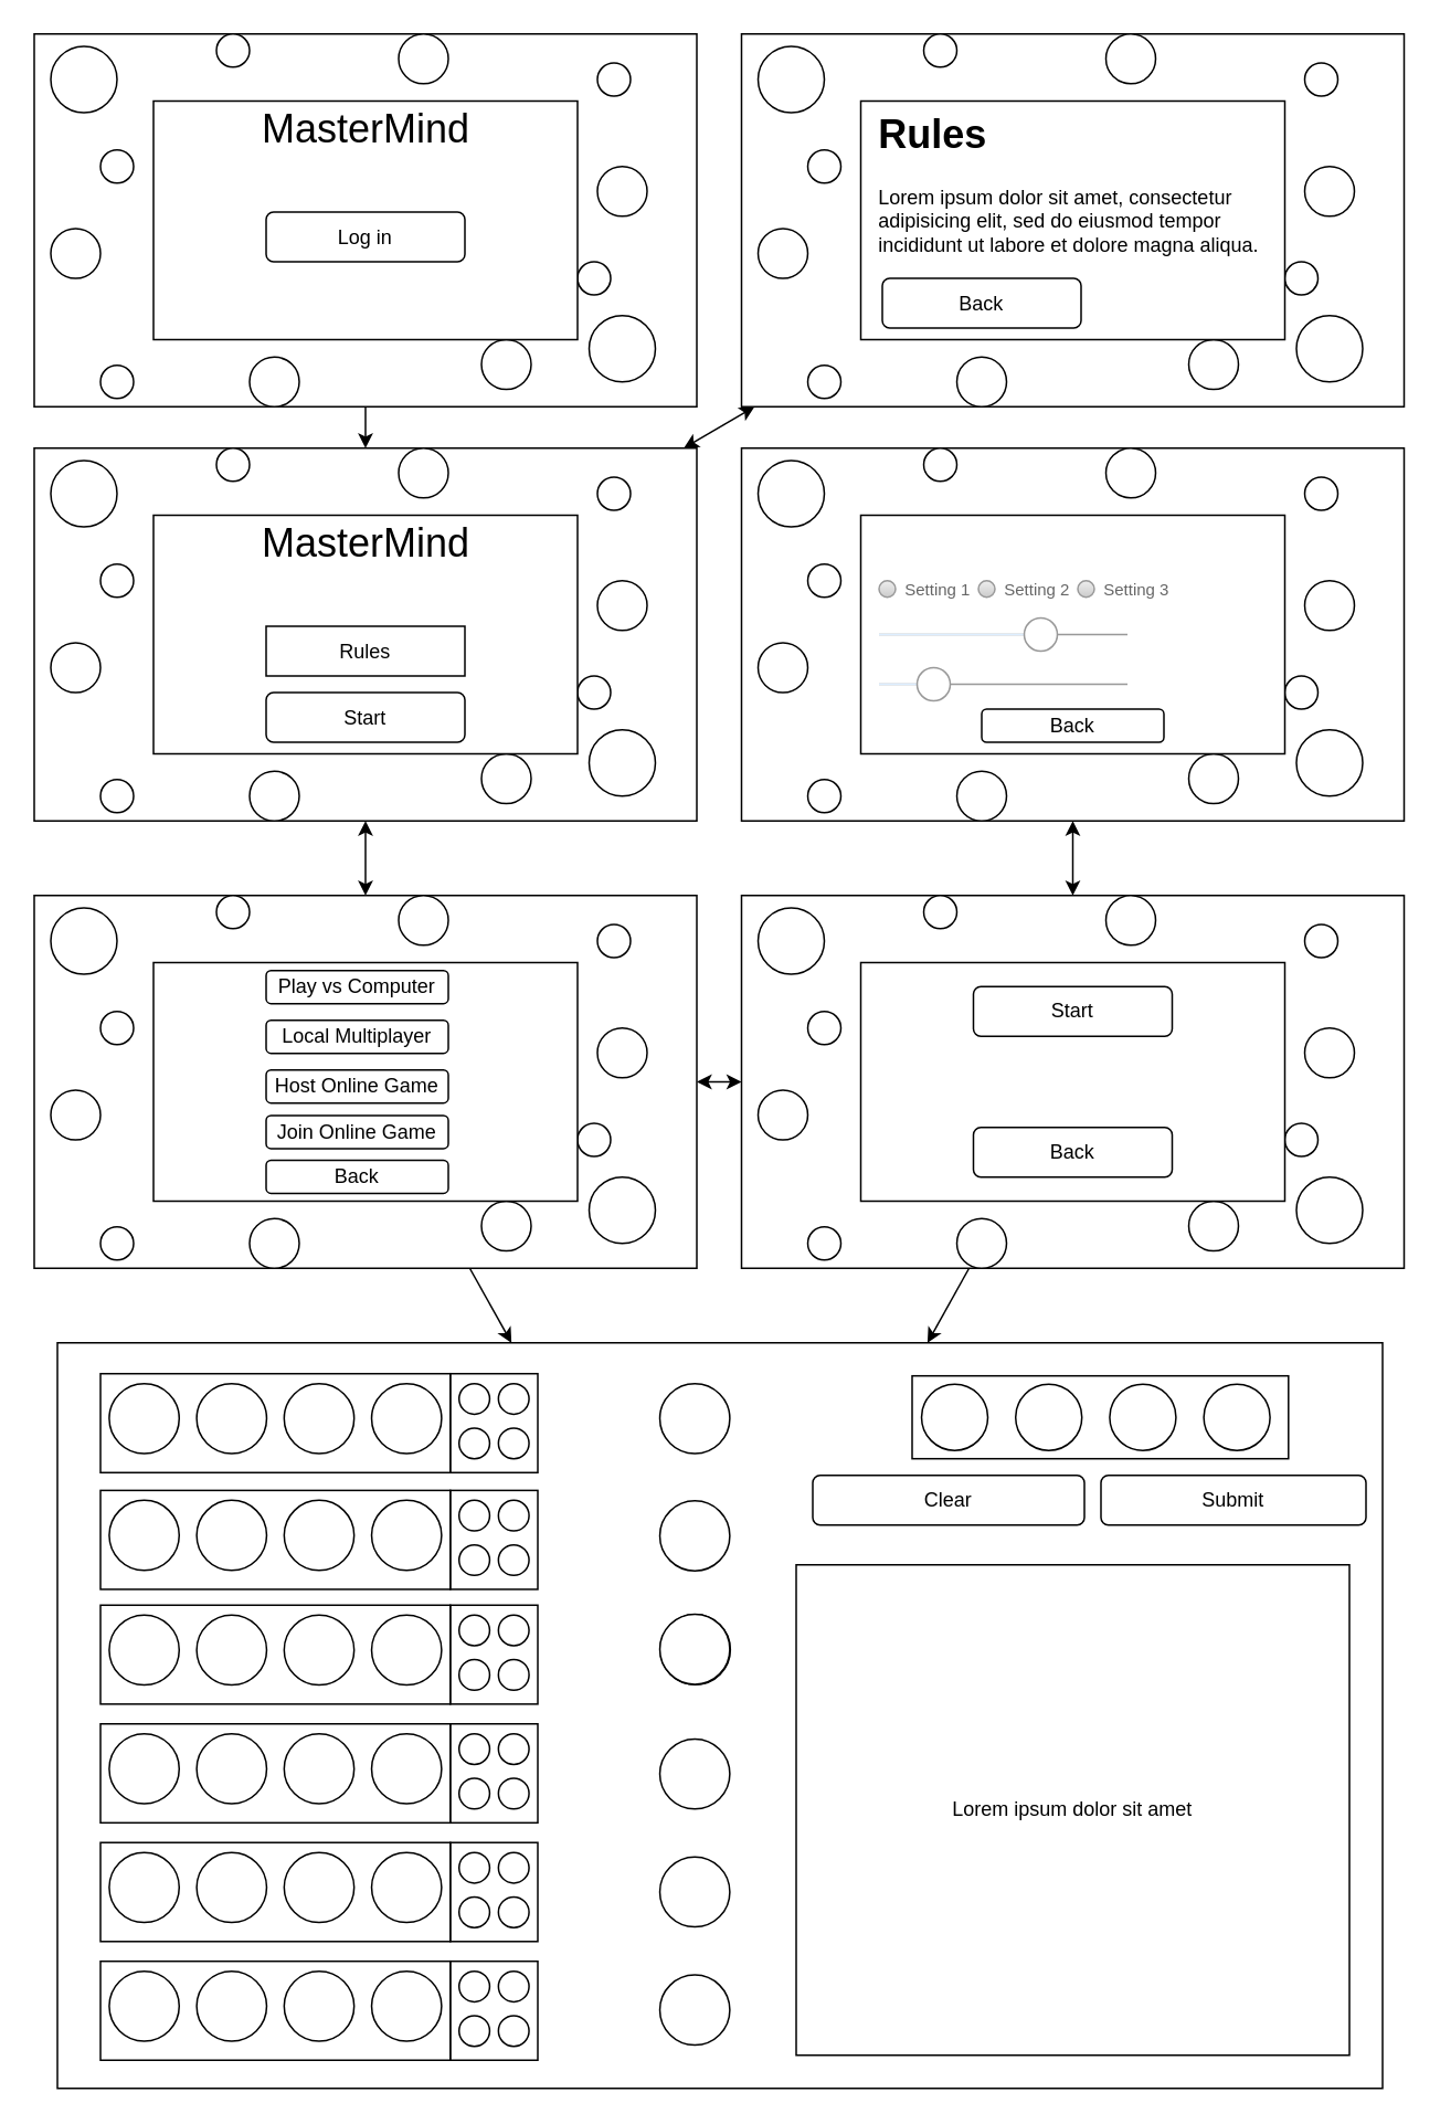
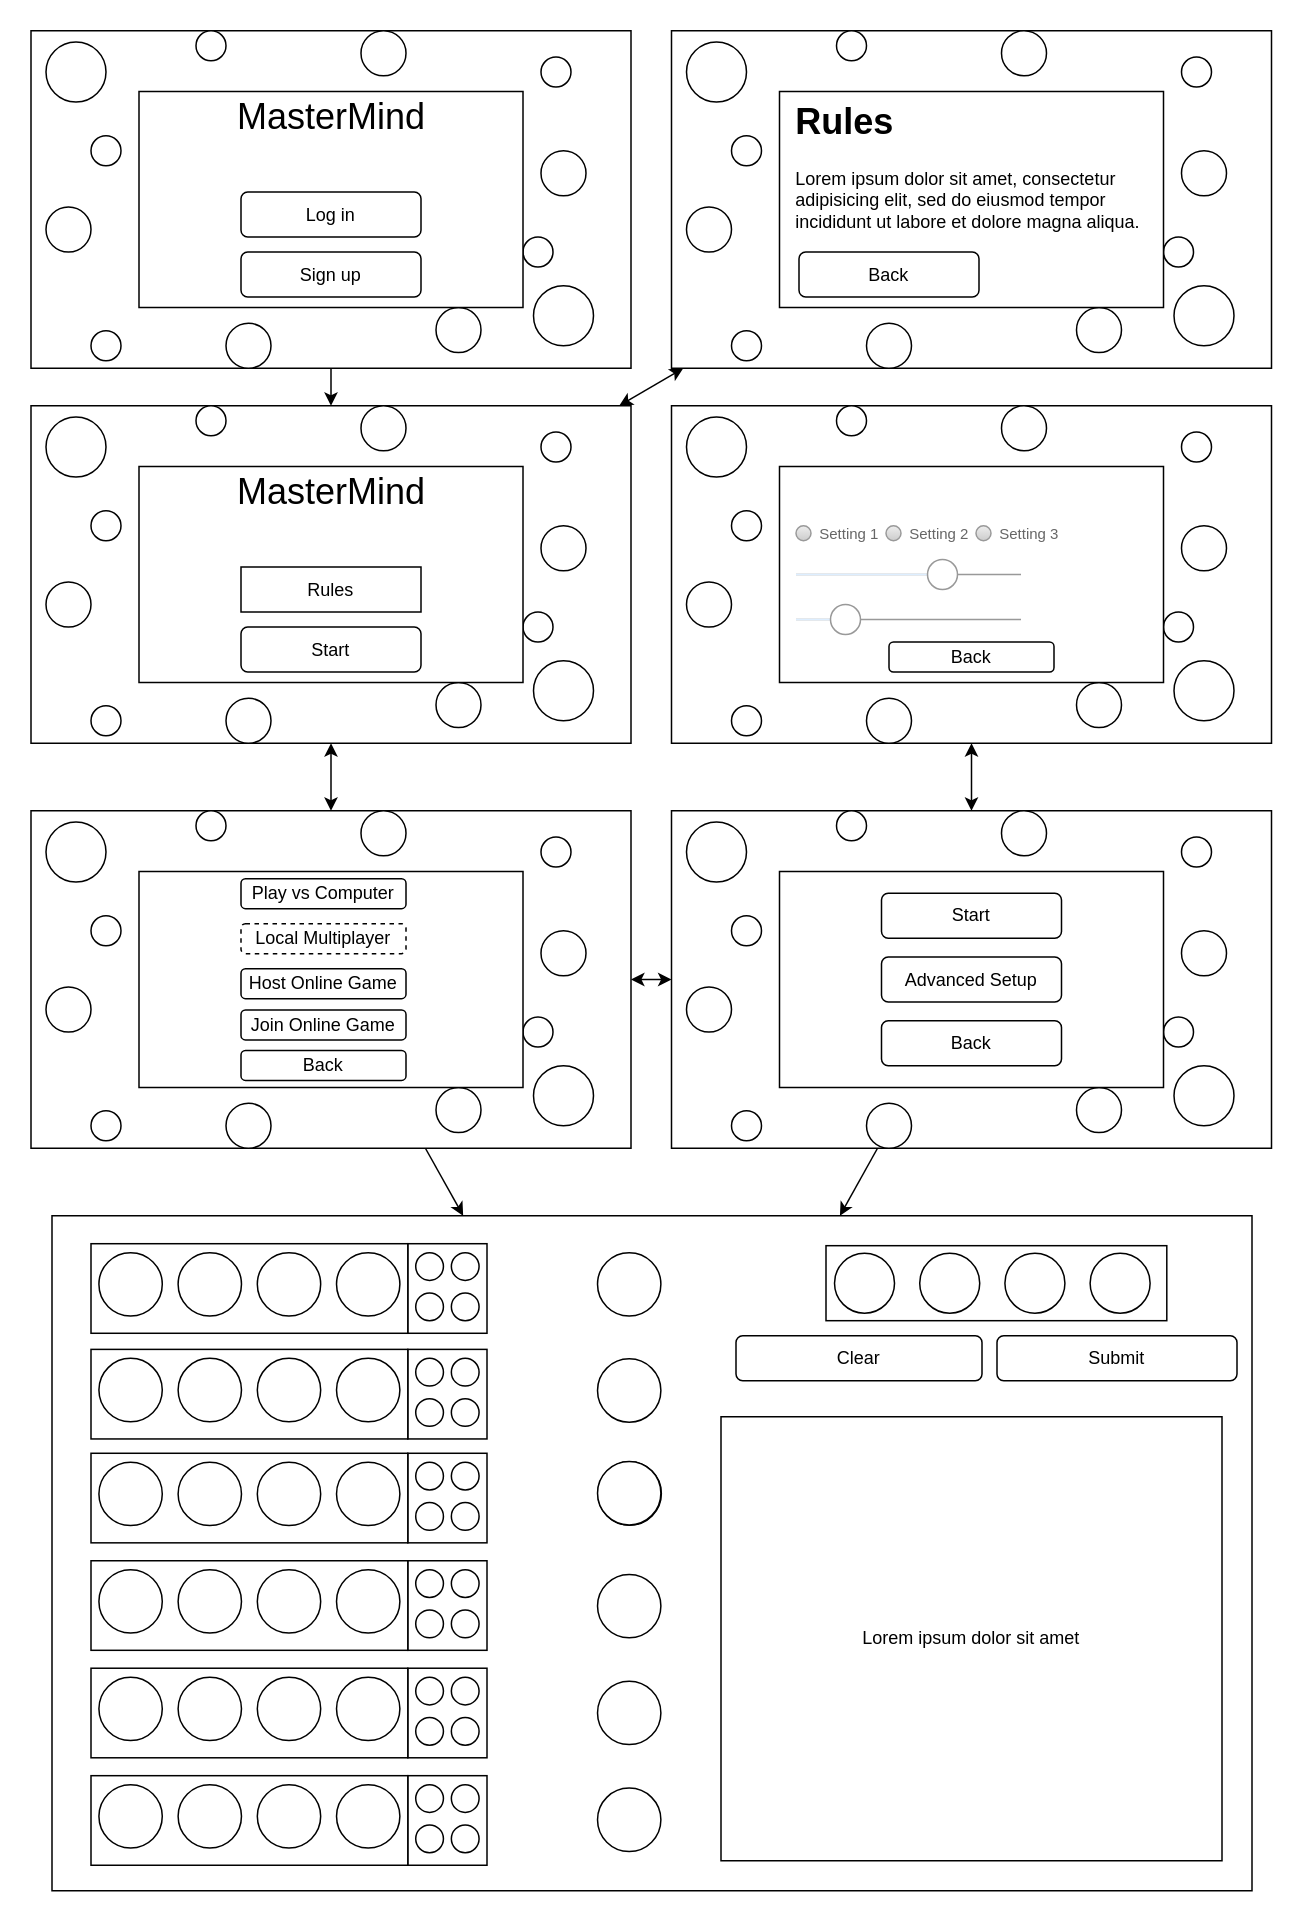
+ <mxCell id="17" value="Sign up" style="rounded=1;whiteSpace=wrap;html=1;" parent="2" vertex="1"><mxGeometry x="140" y="147.5" width="120" height="30" as="geometry" /></mxCell>
- <mxCell id="71" value="Local Multiplayer" style="rounded=1;whiteSpace=wrap;html=1;" parent="55" vertex="1"><mxGeometry x="140" y="75.25" width="110" height="20" as="geometry" /></mxCell>
+ <mxCell id="71" value="Local Multiplayer" style="rounded=1;whiteSpace=wrap;html=1;dashed=1;" parent="55" vertex="1"><mxGeometry x="140" y="75.25" width="110" height="20" as="geometry" /></mxCell>
+ <mxCell id="91" value="Advanced Setup" style="rounded=1;whiteSpace=wrap;html=1;" parent="75" vertex="1"><mxGeometry x="140" y="97.5" width="120" height="30" as="geometry" /></mxCell>
